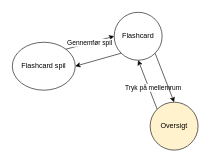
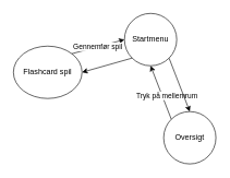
- <mxCell id="5" value="Flashcard" style="ellipse;whiteSpace=wrap;html=1;aspect=fixed;" vertex="1" parent="1"><mxGeometry x="190" y="20" width="80" height="80" as="geometry" /></mxCell>
+ <mxCell id="5" value="Startmenu" style="ellipse;whiteSpace=wrap;html=1;aspect=fixed;" vertex="1" parent="1"><mxGeometry x="190" y="20" width="80" height="80" as="geometry" /></mxCell>
- <mxCell id="7" value="Oversigt" style="ellipse;whiteSpace=wrap;html=1;aspect=fixed;fillColor=#fff2cc;" vertex="1" parent="1"><mxGeometry x="250" y="170" width="80" height="80" as="geometry" /></mxCell>
+ <mxCell id="7" value="Oversigt" style="ellipse;whiteSpace=wrap;html=1;aspect=fixed;" vertex="1" parent="1"><mxGeometry x="250" y="170" width="80" height="80" as="geometry" /></mxCell>
